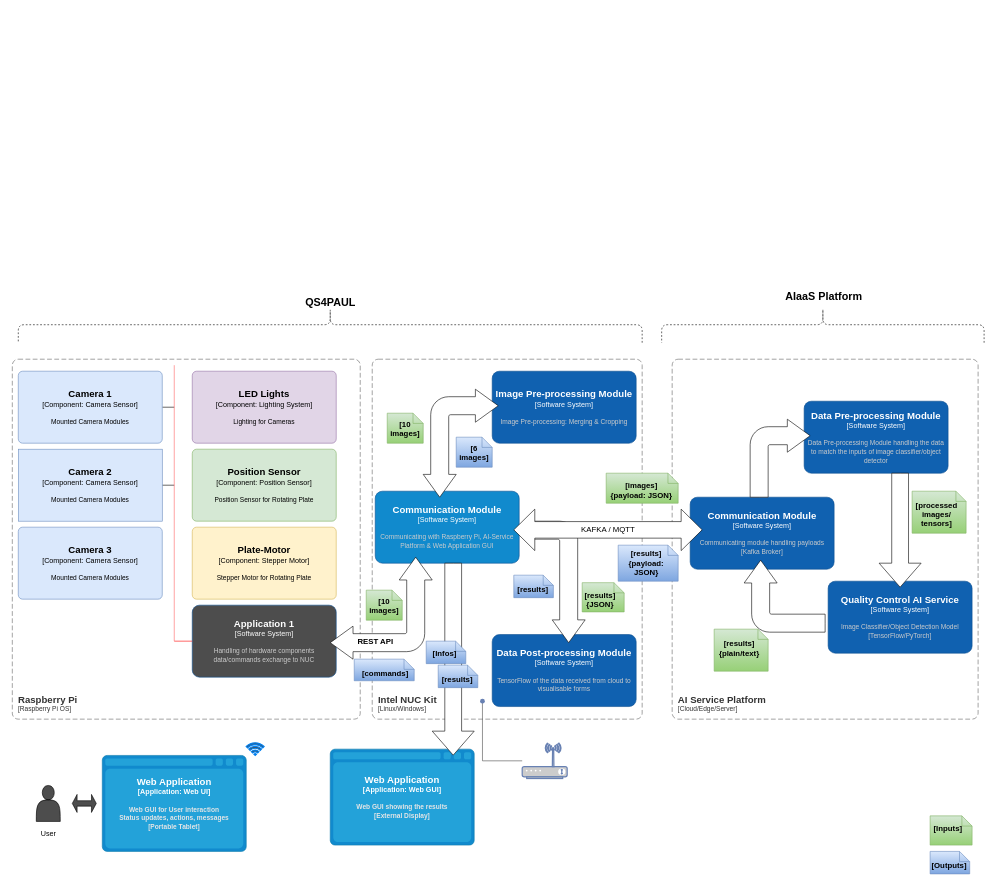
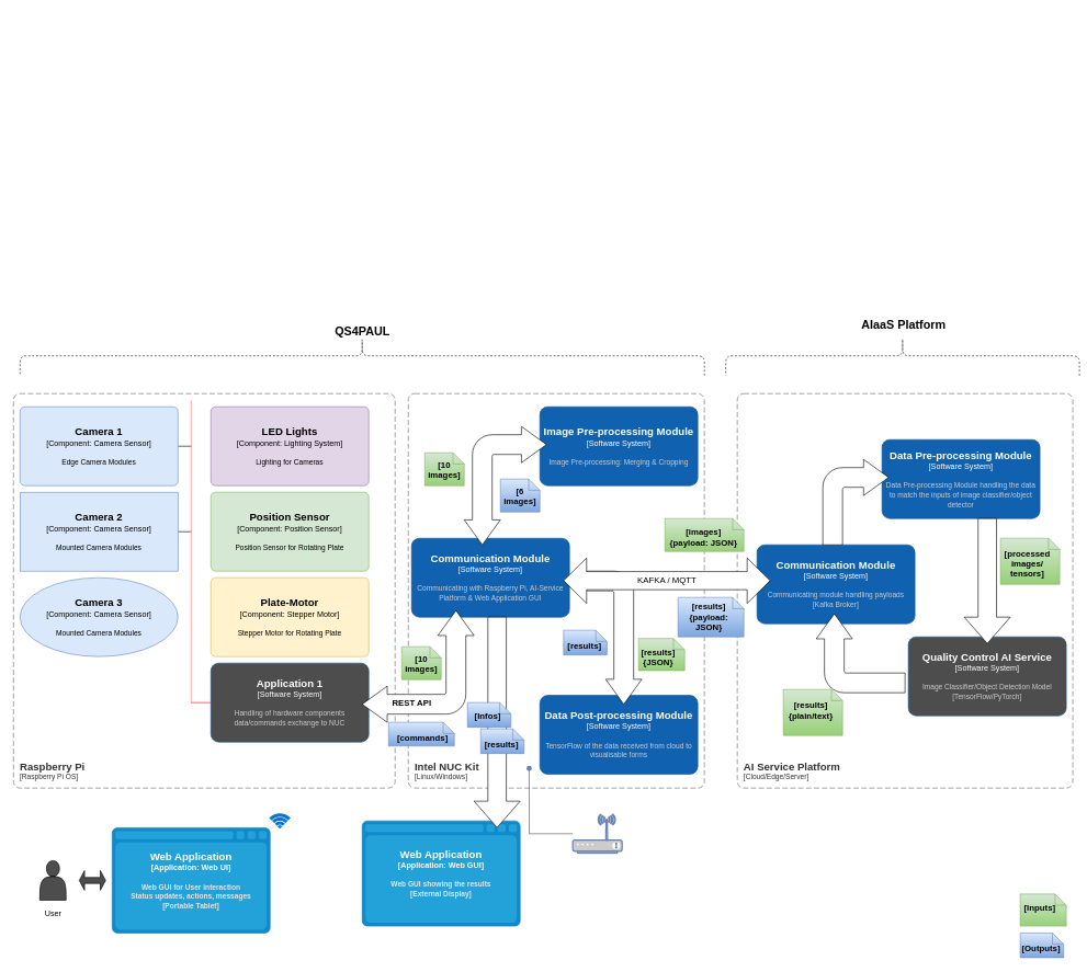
- <mxCell id="8" value="&lt;font style=&quot;font-size: 16px&quot;&gt;&lt;b&gt;Camera 1&lt;/b&gt;&lt;/font&gt;&lt;div&gt;[Component: Camera Sensor]&lt;/div&gt;&lt;br&gt;&lt;div&gt;&lt;font style=&quot;font-size: 11px&quot;&gt;Mounted Camera Modules&lt;/font&gt;&lt;/div&gt;" style="rounded=1;whiteSpace=wrap;html=1;labelBackgroundColor=none;fillColor=#dae8fc;align=center;arcSize=6;strokeColor=#6c8ebf;metaEdit=1;resizable=0;points=[[0.25,0,0],[0.5,0,0],[0.75,0,0],[1,0.25,0],[1,0.5,0],[1,0.75,0],[0.75,1,0],[0.5,1,0],[0.25,1,0],[0,0.75,0],[0,0.5,0],[0,0.25,0]];imageHeight=24;imageWidth=24;" parent="1" vertex="1"><mxGeometry x="30" y="618" width="240" height="120" as="geometry" /></mxCell>
+ <mxCell id="8" value="&lt;font style=&quot;font-size: 16px&quot;&gt;&lt;b&gt;Camera 1&lt;/b&gt;&lt;/font&gt;&lt;div&gt;[Component: Camera Sensor]&lt;/div&gt;&lt;br&gt;&lt;div&gt;&lt;font style=&quot;font-size: 11px&quot;&gt;Edge Camera Modules&lt;/font&gt;&lt;/div&gt;" style="rounded=1;whiteSpace=wrap;html=1;labelBackgroundColor=none;fillColor=#dae8fc;align=center;arcSize=6;strokeColor=#6c8ebf;metaEdit=1;resizable=0;points=[[0.25,0,0],[0.5,0,0],[0.75,0,0],[1,0.25,0],[1,0.5,0],[1,0.75,0],[0.75,1,0],[0.5,1,0],[0.25,1,0],[0,0.75,0],[0,0.5,0],[0,0.25,0]];imageHeight=24;imageWidth=24;" parent="1" vertex="1"><mxGeometry x="30" y="618" width="240" height="120" as="geometry" /></mxCell>
- <mxCell id="27" value="&lt;font style=&quot;font-size: 16px&quot;&gt;&lt;b&gt;Communication Module&lt;/b&gt;&lt;/font&gt;&lt;div&gt;[Software System]&lt;/div&gt;&lt;br&gt;&lt;div&gt;&lt;font style=&quot;font-size: 11px&quot;&gt;&lt;font color=&quot;#cccccc&quot;&gt;Communicating with Raspberry Pi, AI-Service Platform &amp; Web Application GUI&#10;&lt;/font&gt;&lt;/div&gt;" style="rounded=1;whiteSpace=wrap;html=1;labelBackgroundColor=none;fillColor=#118acd;fontColor=#ffffff;align=center;arcSize=10;strokeColor=#0D5091;metaEdit=1;resizable=0;points=[[0.25,0,0],[0.5,0,0],[0.75,0,0],[1,0.25,0],[1,0.5,0],[1,0.75,0],[0.75,1,0],[0.5,1,0],[0.25,1,0],[0,0.75,0],[0,0.5,0],[0,0.25,0]];" parent="1" vertex="1"><mxGeometry x="625" y="818" width="240" height="120" as="geometry" /></mxCell>
+ <mxCell id="27" value="&lt;font style=&quot;font-size: 16px&quot;&gt;&lt;b&gt;Communication Module&lt;/b&gt;&lt;/font&gt;&lt;div&gt;[Software System]&lt;/div&gt;&lt;br&gt;&lt;div&gt;&lt;font style=&quot;font-size: 11px&quot;&gt;&lt;font color=&quot;#cccccc&quot;&gt;Communicating with Raspberry Pi, AI-Service Platform &amp; Web Application GUI&#10;&lt;/font&gt;&lt;/div&gt;" style="rounded=1;whiteSpace=wrap;html=1;labelBackgroundColor=none;fillColor=#1061B0;fontColor=#ffffff;align=center;arcSize=10;strokeColor=#0D5091;metaEdit=1;resizable=0;points=[[0.25,0,0],[0.5,0,0],[0.75,0,0],[1,0.25,0],[1,0.5,0],[1,0.75,0],[0.75,1,0],[0.5,1,0],[0.25,1,0],[0,0.75,0],[0,0.5,0],[0,0.25,0]];" parent="1" vertex="1"><mxGeometry x="625" y="818" width="240" height="120" as="geometry" /></mxCell>
- <mxCell id="11" value="&lt;font style=&quot;font-size: 16px&quot;&gt;&lt;b&gt;Camera 3&lt;/b&gt;&lt;/font&gt;&lt;div&gt;[Component: Camera Sensor]&lt;/div&gt;&lt;br&gt;&lt;div&gt;&lt;font style=&quot;font-size: 11px&quot;&gt;Mounted Camera Modules&lt;/font&gt;&lt;/div&gt;" style="rounded=1;whiteSpace=wrap;html=1;labelBackgroundColor=none;fillColor=#dae8fc;align=center;arcSize=6;strokeColor=#6c8ebf;metaEdit=1;resizable=0;points=[[0.25,0,0],[0.5,0,0],[0.75,0,0],[1,0.25,0],[1,0.5,0],[1,0.75,0],[0.75,1,0],[0.5,1,0],[0.25,1,0],[0,0.75,0],[0,0.5,0],[0,0.25,0]];imageHeight=24;imageWidth=24;" parent="1" vertex="1"><mxGeometry x="30" y="878" width="240" height="120" as="geometry" /></mxCell>
+ <mxCell id="11" value="&lt;font style=&quot;font-size: 16px&quot;&gt;&lt;b&gt;Camera 3&lt;/b&gt;&lt;/font&gt;&lt;div&gt;[Component: Camera Sensor]&lt;/div&gt;&lt;br&gt;&lt;div&gt;&lt;font style=&quot;font-size: 11px&quot;&gt;Mounted Camera Modules&lt;/font&gt;&lt;/div&gt;" style="ellipse;whiteSpace=wrap;html=1;labelBackgroundColor=none;fillColor=#dae8fc;align=center;arcSize=6;strokeColor=#6c8ebf;metaEdit=1;resizable=0;points=[[0.25,0,0],[0.5,0,0],[0.75,0,0],[1,0.25,0],[1,0.5,0],[1,0.75,0],[0.75,1,0],[0.5,1,0],[0.25,1,0],[0,0.75,0],[0,0.5,0],[0,0.25,0]];imageHeight=24;imageWidth=24;" parent="1" vertex="1"><mxGeometry x="30" y="878" width="240" height="120" as="geometry" /></mxCell>
- <mxCell id="41" value="&lt;font style=&quot;font-size: 16px&quot;&gt;&lt;b&gt;Quality Control AI Service&lt;/b&gt;&lt;/font&gt;&lt;div&gt;[Software System]&lt;/div&gt;&lt;br&gt;&lt;div&gt;&lt;font style=&quot;font-size: 11px&quot;&gt;&lt;font color=&quot;#cccccc&quot;&gt;Image Classifier/Object Detection Model&#10;[TensorFlow/PyTorch]&lt;/font&gt;&lt;/div&gt;" style="rounded=1;whiteSpace=wrap;html=1;labelBackgroundColor=none;fillColor=#1061B0;fontColor=#ffffff;align=center;arcSize=10;strokeColor=#0D5091;metaEdit=1;resizable=0;points=[[0.25,0,0],[0.5,0,0],[0.75,0,0],[1,0.25,0],[1,0.5,0],[1,0.75,0],[0.75,1,0],[0.5,1,0],[0.25,1,0],[0,0.75,0],[0,0.5,0],[0,0.25,0]];" parent="1" vertex="1"><mxGeometry x="1380" y="968" width="240" height="120" as="geometry" /></mxCell>
+ <mxCell id="41" value="&lt;font style=&quot;font-size: 16px&quot;&gt;&lt;b&gt;Quality Control AI Service&lt;/b&gt;&lt;/font&gt;&lt;div&gt;[Software System]&lt;/div&gt;&lt;br&gt;&lt;div&gt;&lt;font style=&quot;font-size: 11px&quot;&gt;&lt;font color=&quot;#cccccc&quot;&gt;Image Classifier/Object Detection Model&#10;[TensorFlow/PyTorch]&lt;/font&gt;&lt;/div&gt;" style="rounded=1;whiteSpace=wrap;html=1;labelBackgroundColor=none;fillColor=#4d4d4d;fontColor=#ffffff;align=center;arcSize=10;strokeColor=#0D5091;metaEdit=1;resizable=0;points=[[0.25,0,0],[0.5,0,0],[0.75,0,0],[1,0.25,0],[1,0.5,0],[1,0.75,0],[0.75,1,0],[0.5,1,0],[0.25,1,0],[0,0.75,0],[0,0.5,0],[0,0.25,0]];" parent="1" vertex="1"><mxGeometry x="1380" y="968" width="240" height="120" as="geometry" /></mxCell>
